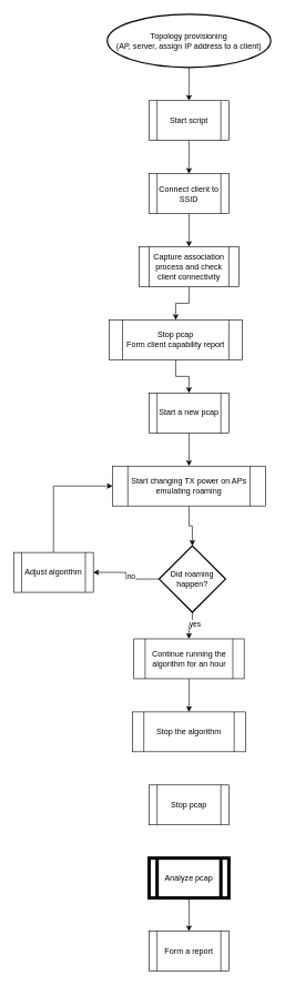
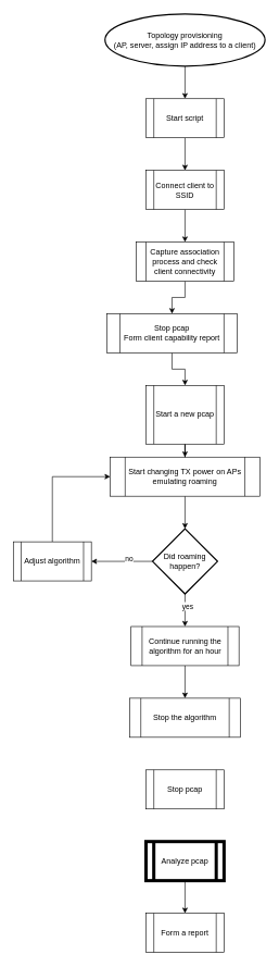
- <mxCell id="22" value="Start a new pcap" style="shape=process;whiteSpace=wrap;html=1;backgroundOutline=1;" parent="1" vertex="1"><mxGeometry x="224" y="590" width="120" height="60" as="geometry" /></mxCell>
+ <mxCell id="22" value="Start a new pcap" style="shape=process;whiteSpace=wrap;html=1;backgroundOutline=1;" parent="1" vertex="1"><mxGeometry x="224" y="590" width="120" height="90" as="geometry" /></mxCell>
- <mxCell id="29" value="Did roaming happen?" style="strokeWidth=2;html=1;shape=mxgraph.flowchart.decision;whiteSpace=wrap;" parent="1" vertex="1"><mxGeometry x="239" y="820" width="100" height="100" as="geometry" /></mxCell>
+ <mxCell id="29" value="Did roaming happen?" style="strokeWidth=2;html=1;shape=mxgraph.flowchart.decision;whiteSpace=wrap;" parent="1" vertex="1"><mxGeometry x="234" y="810" width="100" height="100" as="geometry" /></mxCell>
